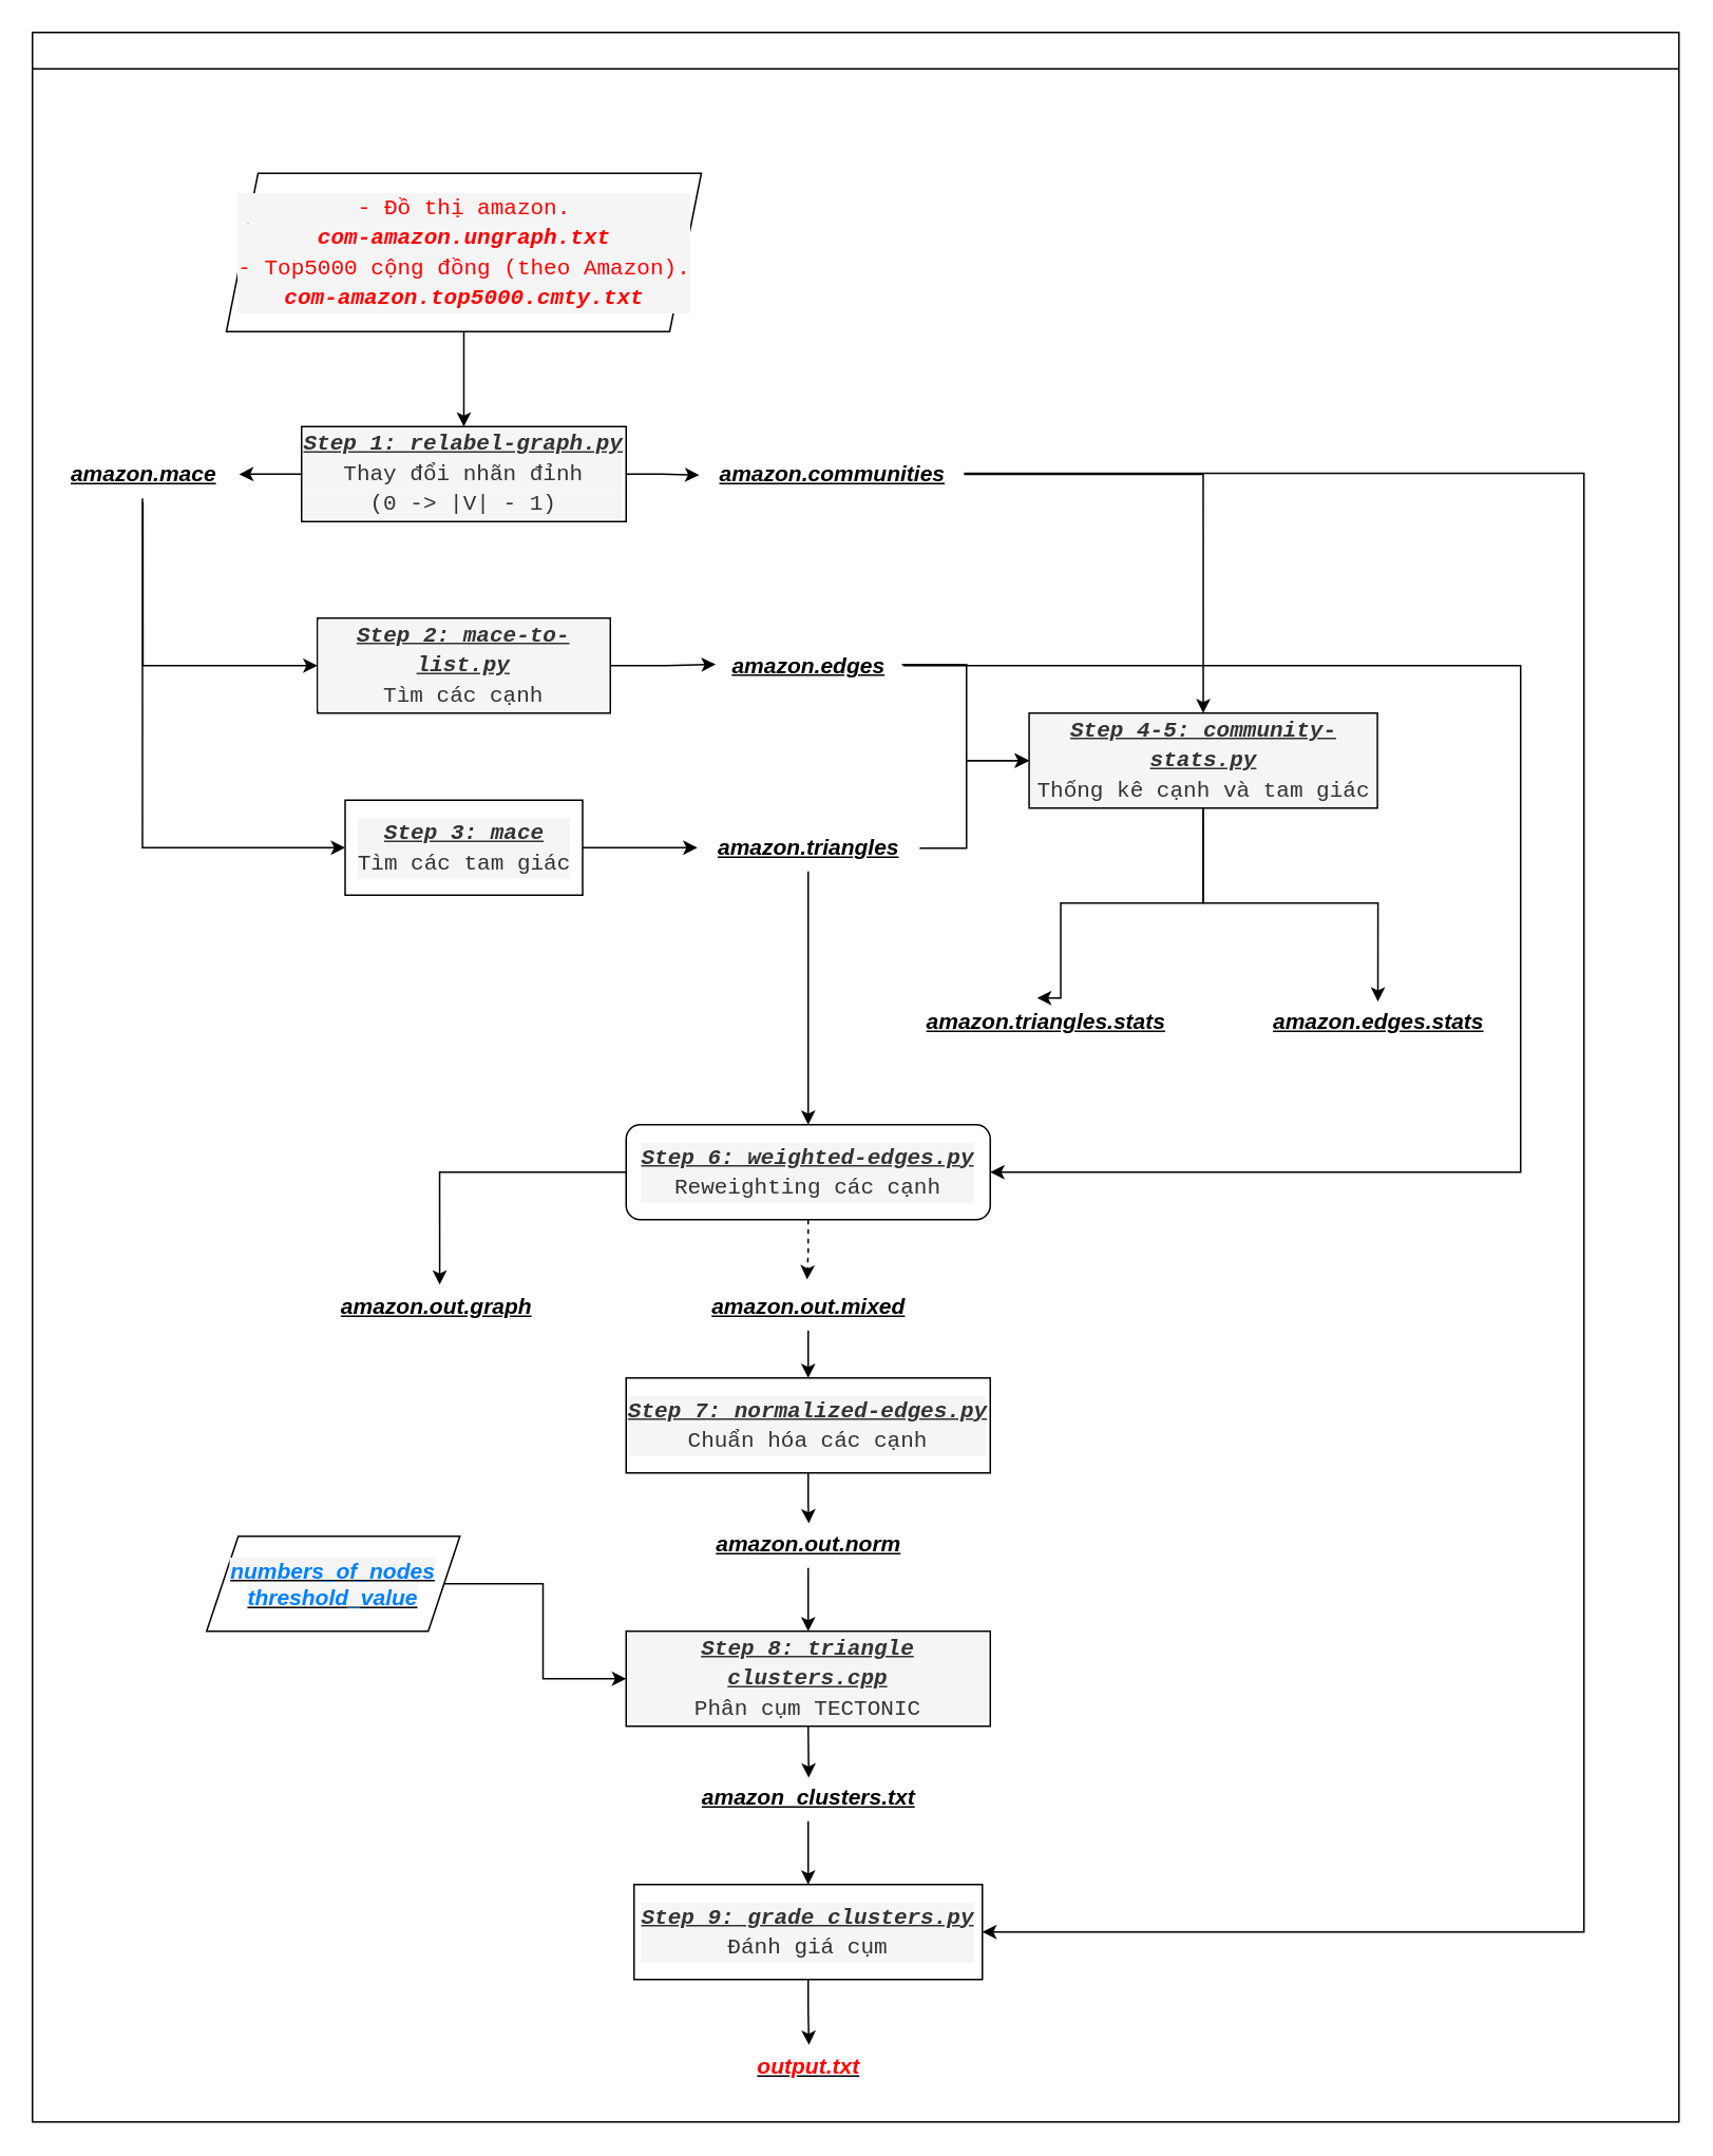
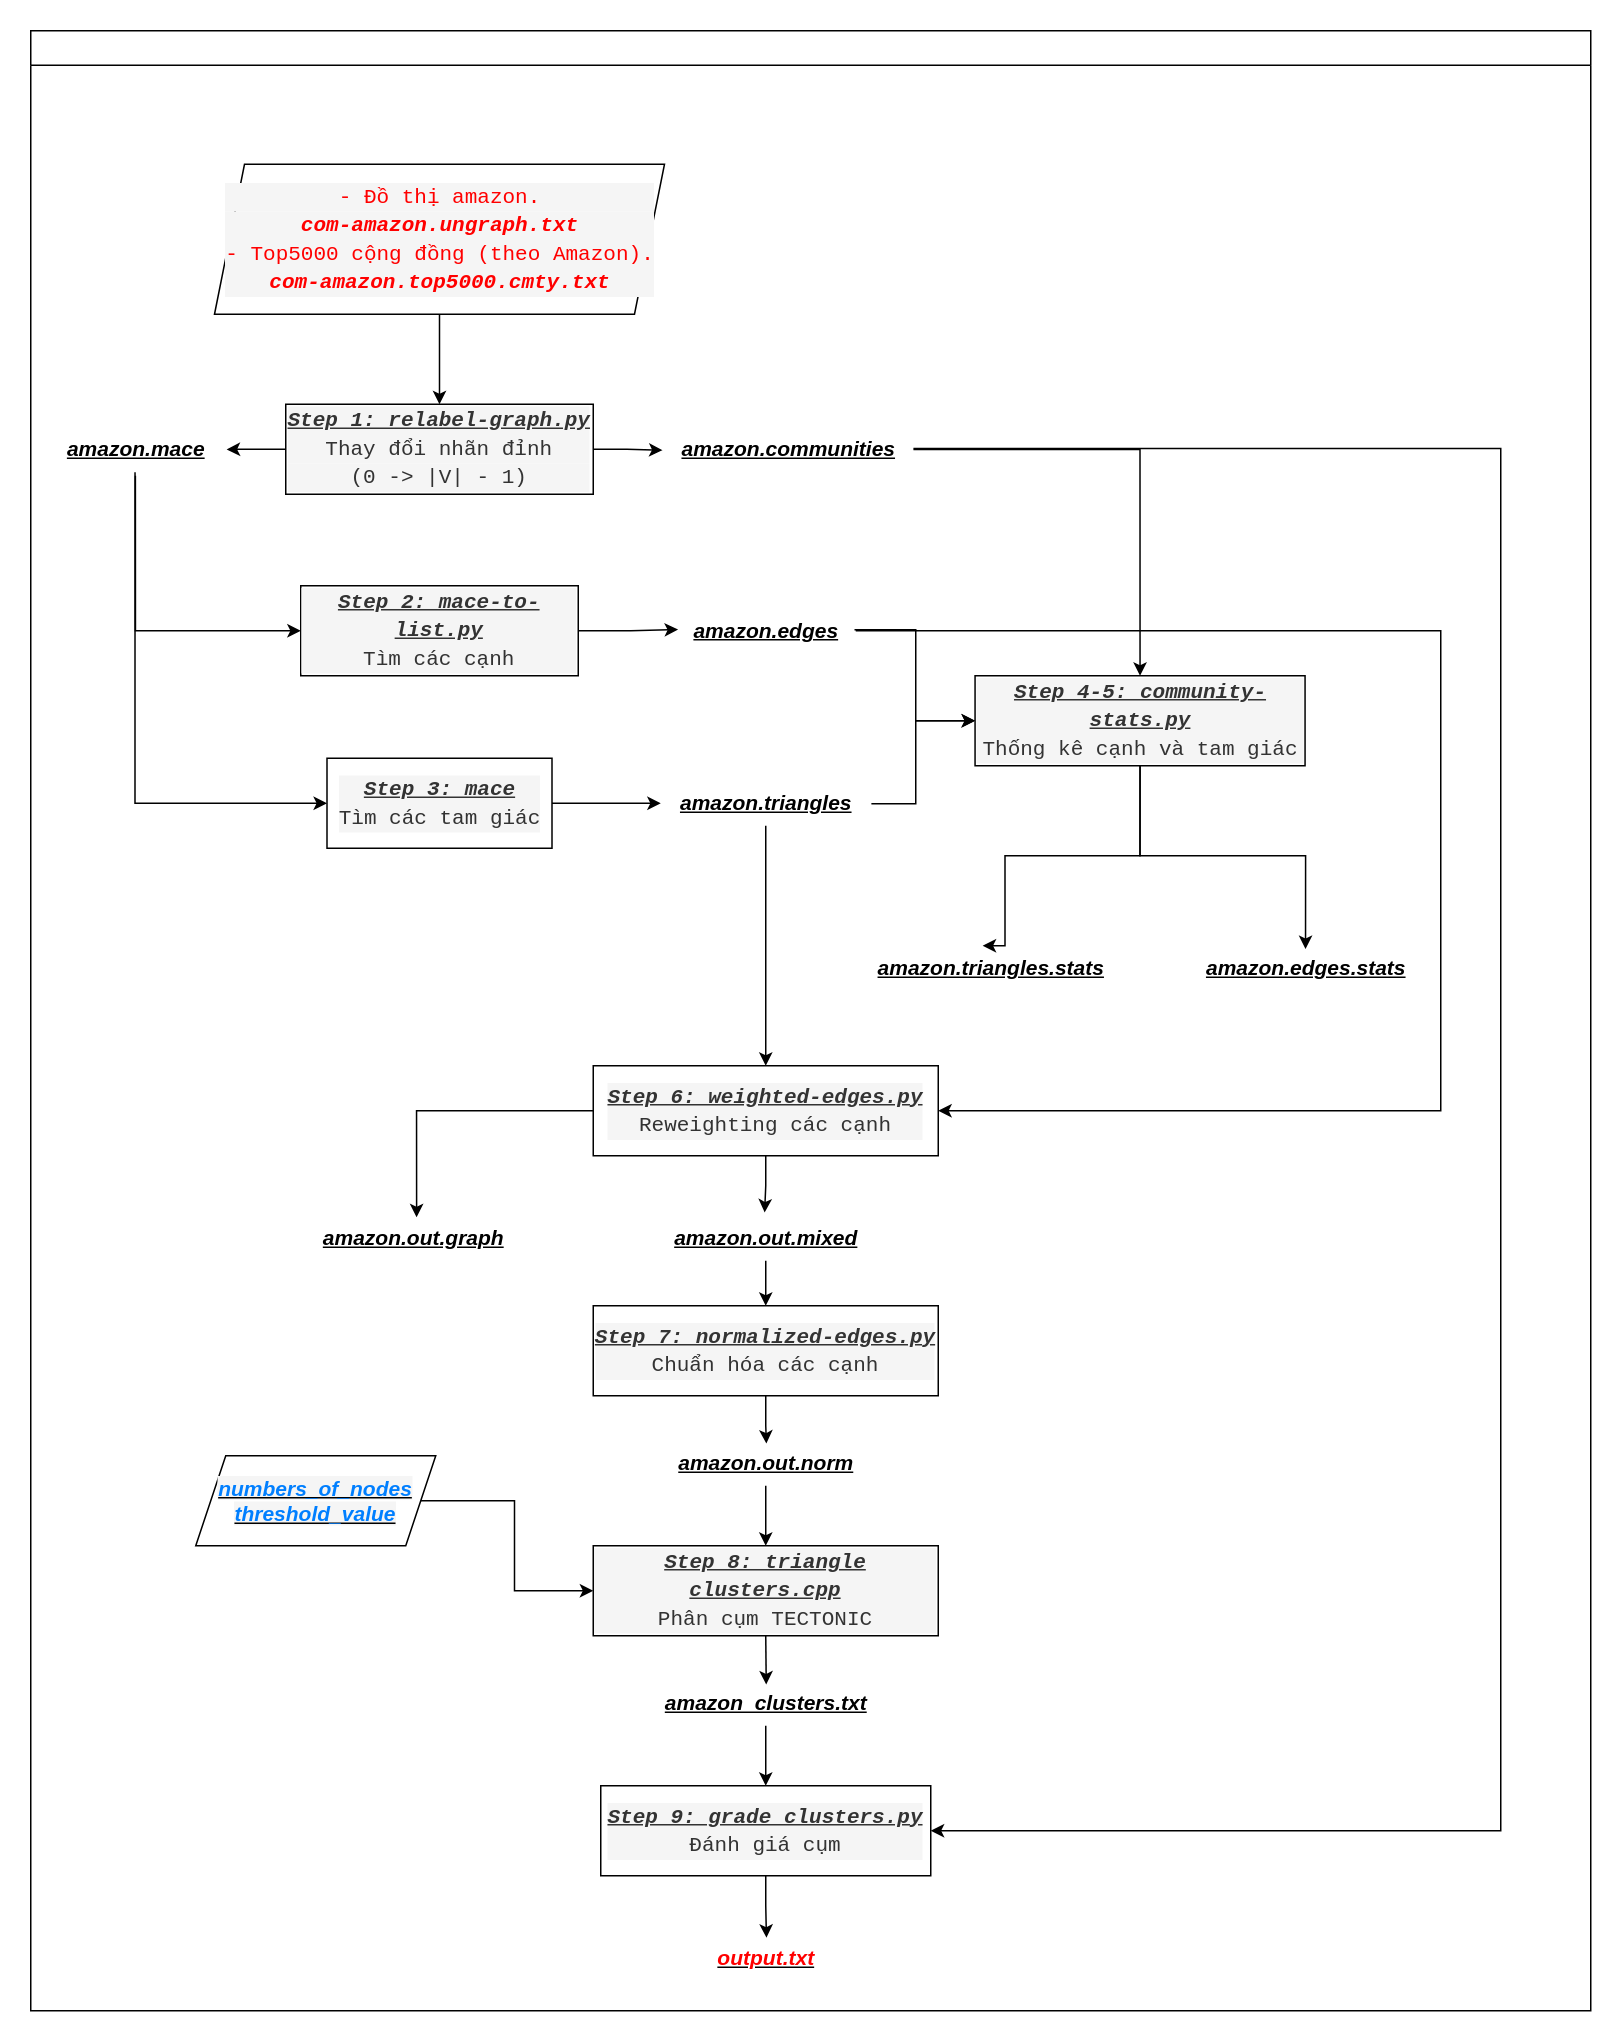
- <mxCell id="33" value="&lt;div style=&quot;border-color: var(--border-color); color: rgb(51, 51, 51); background-color: rgb(245, 245, 245); font-family: Consolas, &amp;quot;Courier New&amp;quot;, monospace; font-size: 14px; line-height: 19px;&quot;&gt;&lt;div style=&quot;border-color: var(--border-color); line-height: 19px;&quot;&gt;&lt;div style=&quot;line-height: 19px;&quot;&gt;&lt;b&gt;&lt;u&gt;&lt;i&gt;Step 6: weighted-edges.py&lt;/i&gt;&lt;/u&gt;&lt;/b&gt;&lt;/div&gt;&lt;/div&gt;&lt;div style=&quot;border-color: var(--border-color); line-height: 19px;&quot;&gt;Reweighting các cạnh&lt;/div&gt;&lt;/div&gt;" style="whiteSpace=wrap;html=1;rounded=1;" vertex="1" parent="13"><mxGeometry x="375" y="690" width="230" height="60" as="geometry" /></mxCell>
+ <mxCell id="33" value="&lt;div style=&quot;border-color: var(--border-color); color: rgb(51, 51, 51); background-color: rgb(245, 245, 245); font-family: Consolas, &amp;quot;Courier New&amp;quot;, monospace; font-size: 14px; line-height: 19px;&quot;&gt;&lt;div style=&quot;border-color: var(--border-color); line-height: 19px;&quot;&gt;&lt;div style=&quot;line-height: 19px;&quot;&gt;&lt;b&gt;&lt;u&gt;&lt;i&gt;Step 6: weighted-edges.py&lt;/i&gt;&lt;/u&gt;&lt;/b&gt;&lt;/div&gt;&lt;/div&gt;&lt;div style=&quot;border-color: var(--border-color); line-height: 19px;&quot;&gt;Reweighting các cạnh&lt;/div&gt;&lt;/div&gt;" style="rounded=0;whiteSpace=wrap;html=1;" vertex="1" parent="13"><mxGeometry x="375" y="690" width="230" height="60" as="geometry" /></mxCell>
- <mxCell id="32" style="edgeStyle=orthogonalEdgeStyle;rounded=0;orthogonalLoop=1;jettySize=auto;html=1;entryX=0.495;entryY=-0.073;entryDx=0;entryDy=0;entryPerimeter=0;dashed=1;" edge="1" parent="13" source="33" target="37"><mxGeometry relative="1" as="geometry" /></mxCell>
+ <mxCell id="32" style="edgeStyle=orthogonalEdgeStyle;rounded=0;orthogonalLoop=1;jettySize=auto;html=1;entryX=0.495;entryY=-0.073;entryDx=0;entryDy=0;entryPerimeter=0;" edge="1" parent="13" source="33" target="37"><mxGeometry relative="1" as="geometry" /></mxCell>
